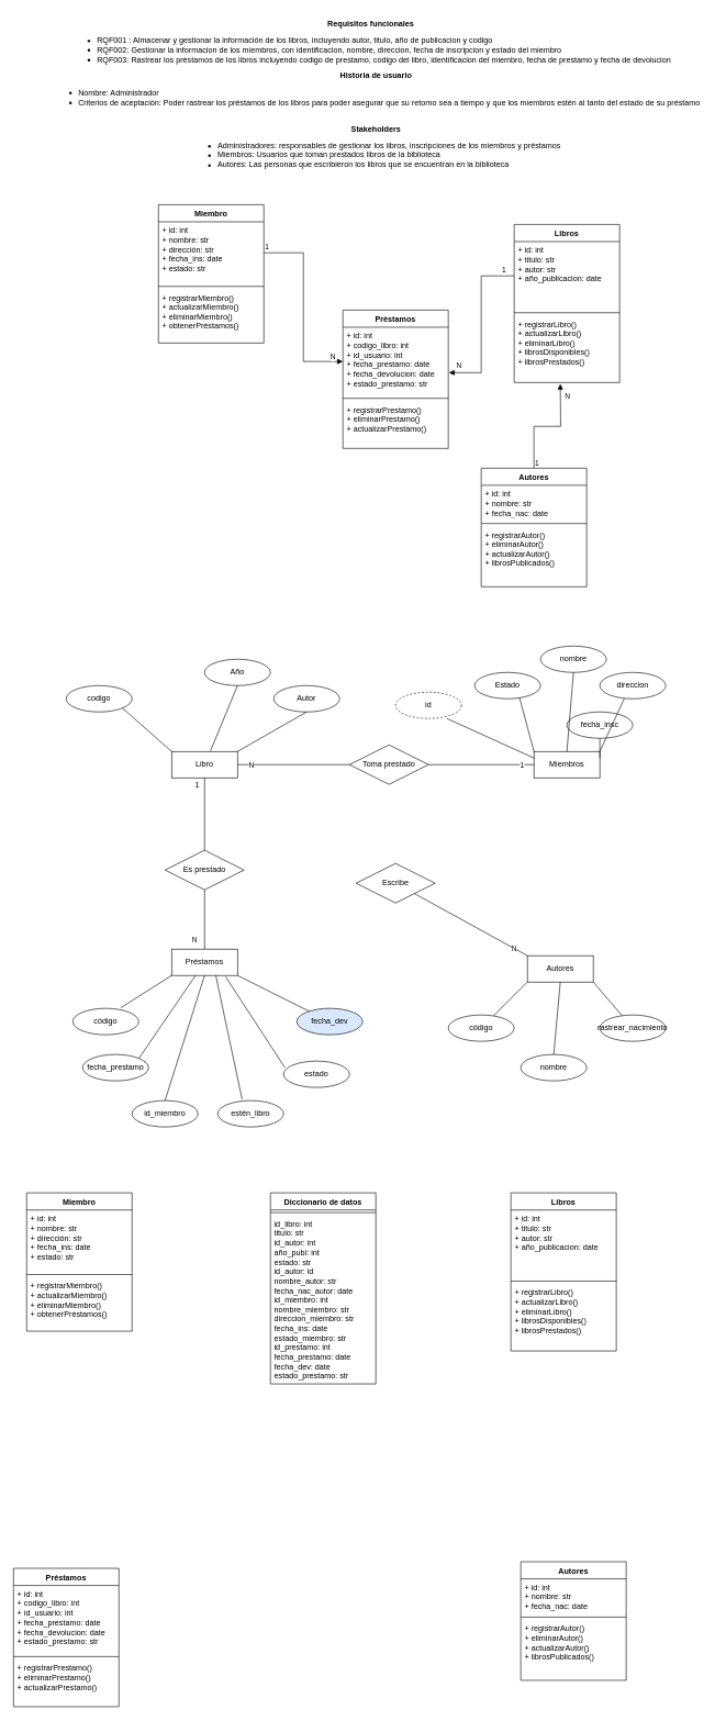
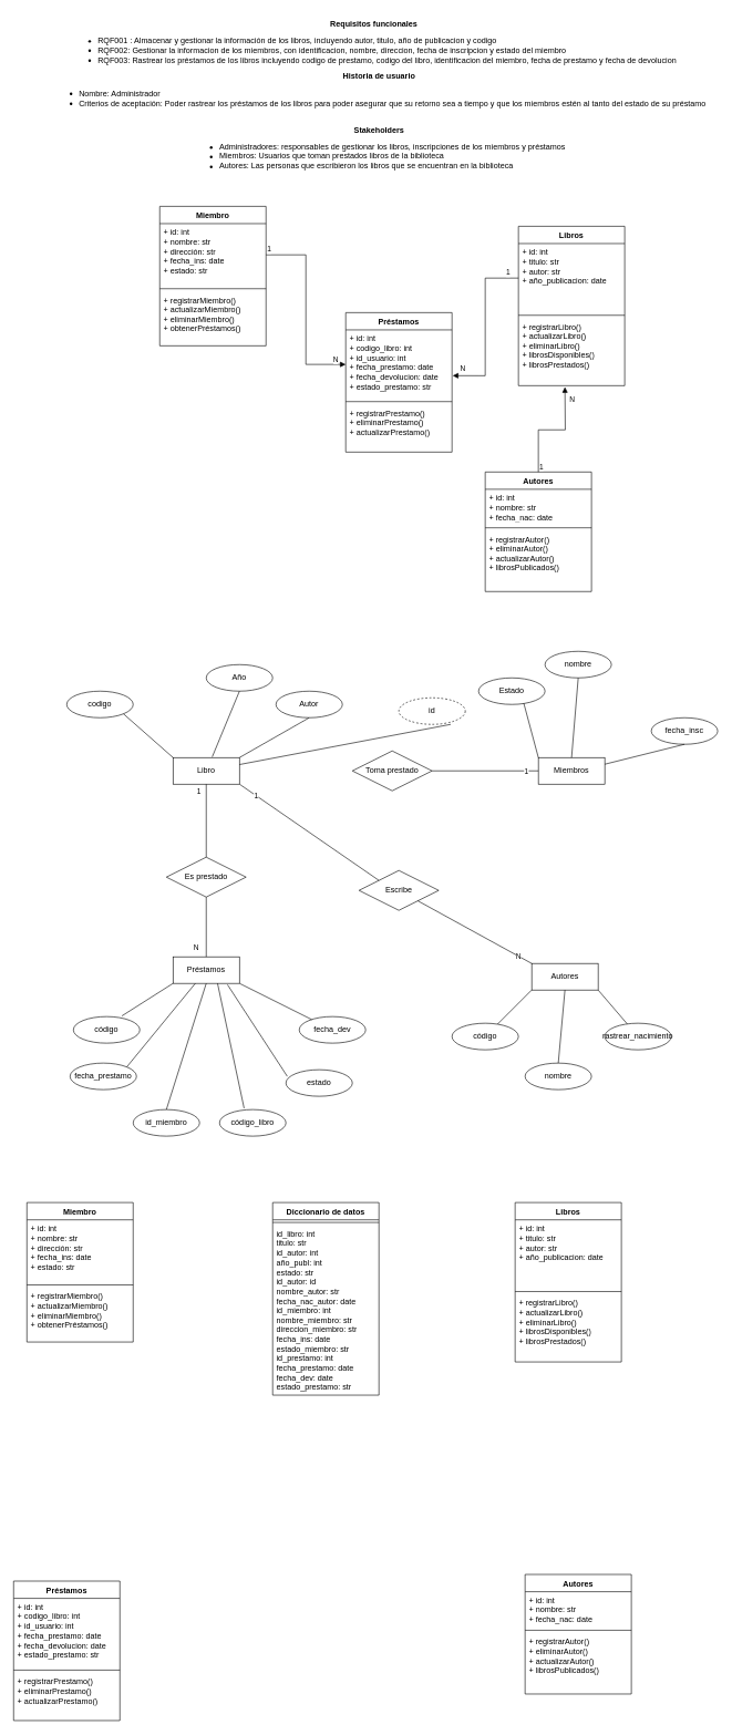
- <mxCell id="67" value="direccion" style="ellipse;whiteSpace=wrap;html=1;align=center;" vertex="1" parent="31"><mxGeometry x="810" y="40" width="100" height="40" as="geometry" /></mxCell>
- <mxCell id="70" value="" style="endArrow=none;html=1;rounded=0;entryX=1;entryY=0;entryDx=0;entryDy=0;exitX=0.37;exitY=1;exitDx=0;exitDy=0;exitPerimeter=0;" edge="1" parent="31" source="67" target="69"><mxGeometry relative="1" as="geometry"><mxPoint x="840" y="90" as="sourcePoint" /><mxPoint x="740" y="200" as="targetPoint" /></mxGeometry></mxCell>
- <mxCell id="68" value="fecha_insc" style="ellipse;whiteSpace=wrap;html=1;align=center;" vertex="1" parent="31"><mxGeometry x="760" y="100" width="100" height="40" as="geometry" /></mxCell>
+ <mxCell id="68" value="fecha_insc" style="ellipse;whiteSpace=wrap;html=1;align=center;" vertex="1" parent="31"><mxGeometry x="880" y="100" width="100" height="40" as="geometry" /></mxCell>
- <mxCell id="73" value="" style="endArrow=none;html=1;rounded=0;exitX=0.78;exitY=1;exitDx=0;exitDy=0;entryX=0;entryY=0.25;entryDx=0;entryDy=0;exitPerimeter=0;" edge="1" parent="31" source="78" target="69"><mxGeometry relative="1" as="geometry"><mxPoint x="600" y="130" as="sourcePoint" /><mxPoint x="1300" y="210" as="targetPoint" /></mxGeometry></mxCell>
+ <mxCell id="73" value="" style="endArrow=none;html=1;rounded=0;exitX=0.78;exitY=1;exitDx=0;exitDy=0;exitPerimeter=0;" edge="1" parent="31" source="78" target="32"><mxGeometry relative="1" as="geometry"><mxPoint x="600" y="130" as="sourcePoint" /><mxPoint x="1300" y="210" as="targetPoint" /></mxGeometry></mxCell>
- <mxCell id="79" value="" style="endArrow=none;html=1;rounded=0;exitX=1;exitY=0.5;exitDx=0;exitDy=0;entryX=0;entryY=0.5;entryDx=0;entryDy=0;" edge="1" parent="31" source="32" target="75"><mxGeometry relative="1" as="geometry"><mxPoint x="720" y="190" as="sourcePoint" /><mxPoint x="430" y="170" as="targetPoint" /></mxGeometry></mxCell>
- <mxCell id="80" value="N" style="edgeLabel;html=1;align=center;verticalAlign=middle;resizable=0;points=[];" vertex="1" connectable="0" parent="79"><mxGeometry x="-0.767" relative="1" as="geometry"><mxPoint as="offset" /></mxGeometry></mxCell>
+ <mxCell id="83" value="" style="endArrow=none;html=1;rounded=0;exitX=1;exitY=1;exitDx=0;exitDy=0;entryX=0;entryY=0;entryDx=0;entryDy=0;" edge="1" parent="31" source="32" target="35"><mxGeometry relative="1" as="geometry"><mxPoint x="270" y="190" as="sourcePoint" /><mxPoint x="440" y="190" as="targetPoint" /></mxGeometry></mxCell>
+ <mxCell id="84" value="1" style="edgeLabel;html=1;align=center;verticalAlign=middle;resizable=0;points=[];" vertex="1" connectable="0" parent="83"><mxGeometry x="-0.767" relative="1" as="geometry"><mxPoint as="offset" /></mxGeometry></mxCell>
- <mxCell id="46" value="fecha_dev" style="ellipse;whiteSpace=wrap;html=1;align=center;fillColor=#dae8fc;" vertex="1" parent="31"><mxGeometry x="350" y="550" width="100" height="40" as="geometry" /></mxCell>
+ <mxCell id="46" value="fecha_dev" style="ellipse;whiteSpace=wrap;html=1;align=center;" vertex="1" parent="31"><mxGeometry x="350" y="550" width="100" height="40" as="geometry" /></mxCell>
- <mxCell id="47" value="fecha_prestamo" style="ellipse;whiteSpace=wrap;html=1;align=center;" vertex="1" parent="31"><mxGeometry x="25" y="620" width="100" height="40" as="geometry" /></mxCell>
+ <mxCell id="47" value="fecha_prestamo" style="ellipse;whiteSpace=wrap;html=1;align=center;" vertex="1" parent="31"><mxGeometry x="5" y="620" width="100" height="40" as="geometry" /></mxCell>
- <mxCell id="44" value="estén_libro" style="ellipse;whiteSpace=wrap;html=1;align=center;" vertex="1" parent="31"><mxGeometry x="230" y="690" width="100" height="40" as="geometry" /></mxCell>
+ <mxCell id="44" value="código_libro" style="ellipse;whiteSpace=wrap;html=1;align=center;" vertex="1" parent="31"><mxGeometry x="230" y="690" width="100" height="40" as="geometry" /></mxCell>
